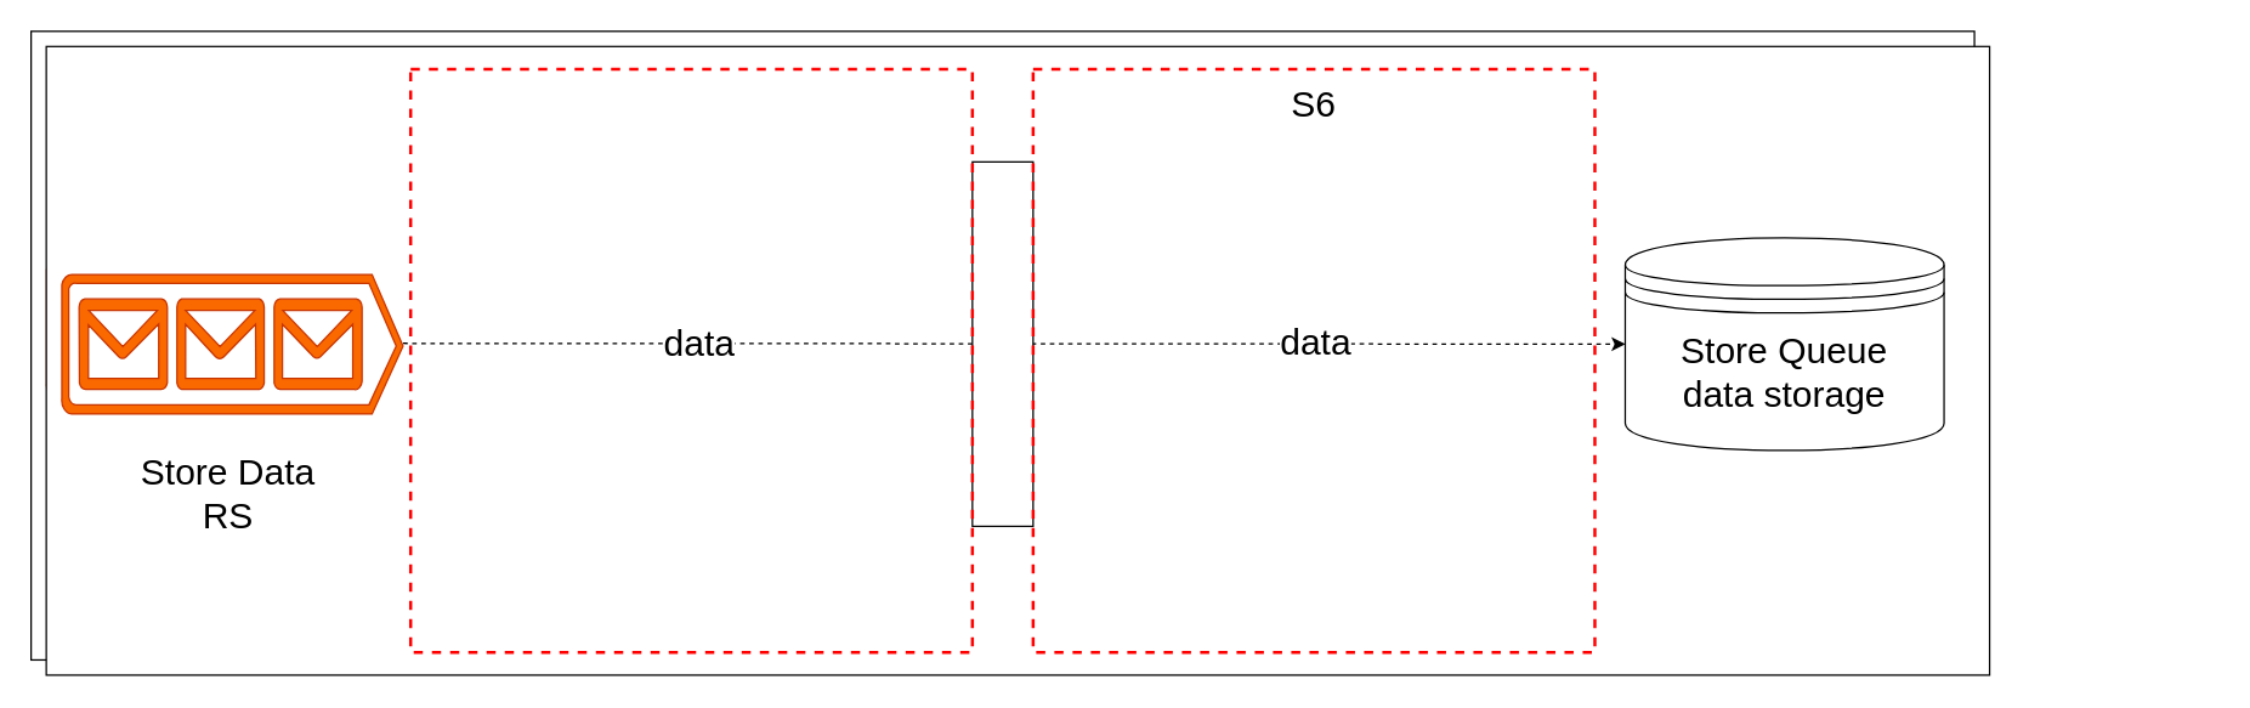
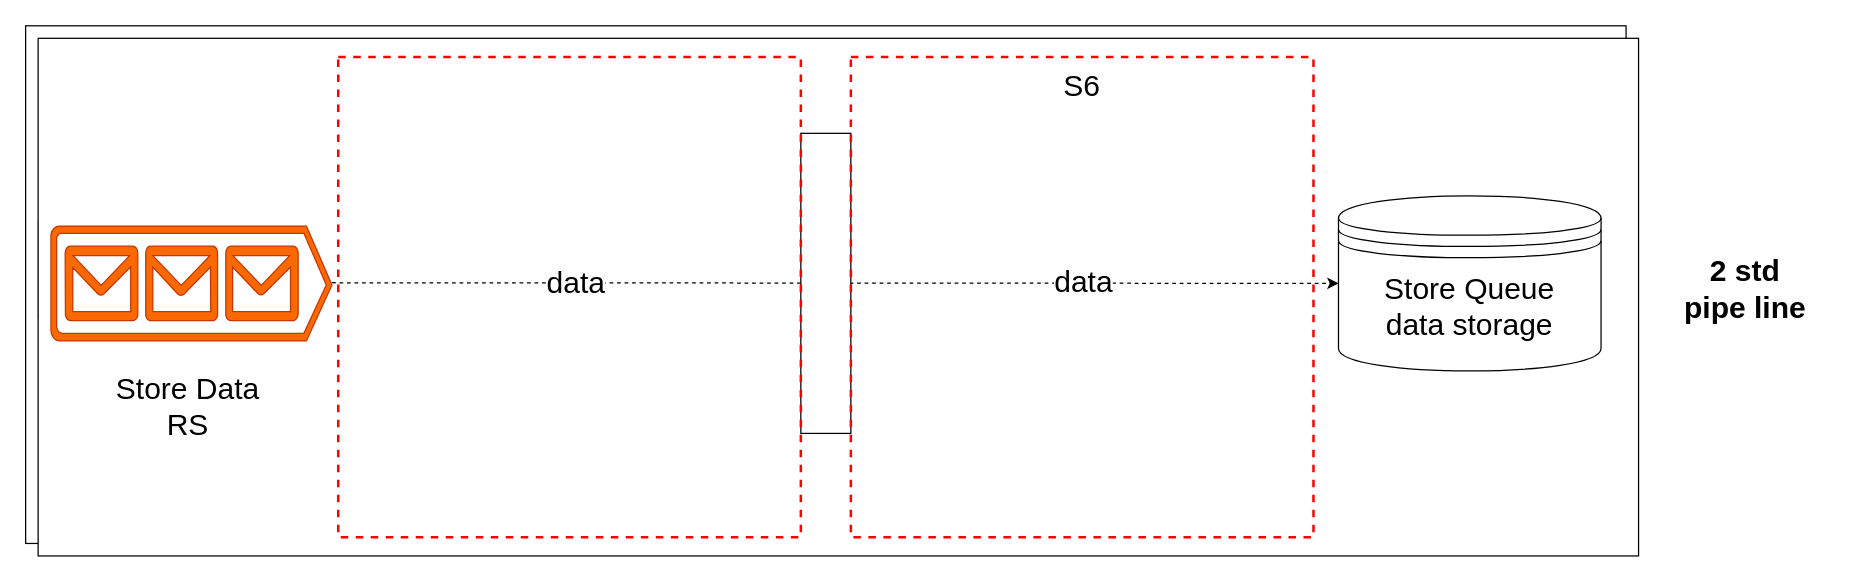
+ <mxCell id="22" value="2 std&lt;br&gt;pipe line" style="text;strokeColor=none;fillColor=none;html=1;fontSize=24;fontStyle=1;verticalAlign=middle;align=center;" vertex="1" parent="1"><mxGeometry x="1330" y="27" width="130" height="407" as="geometry" /></mxCell>
